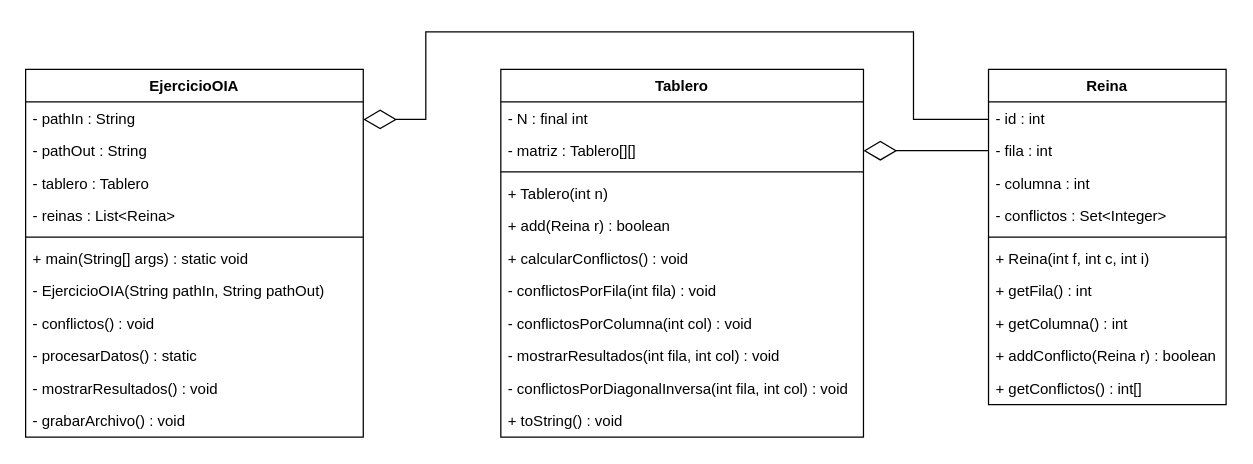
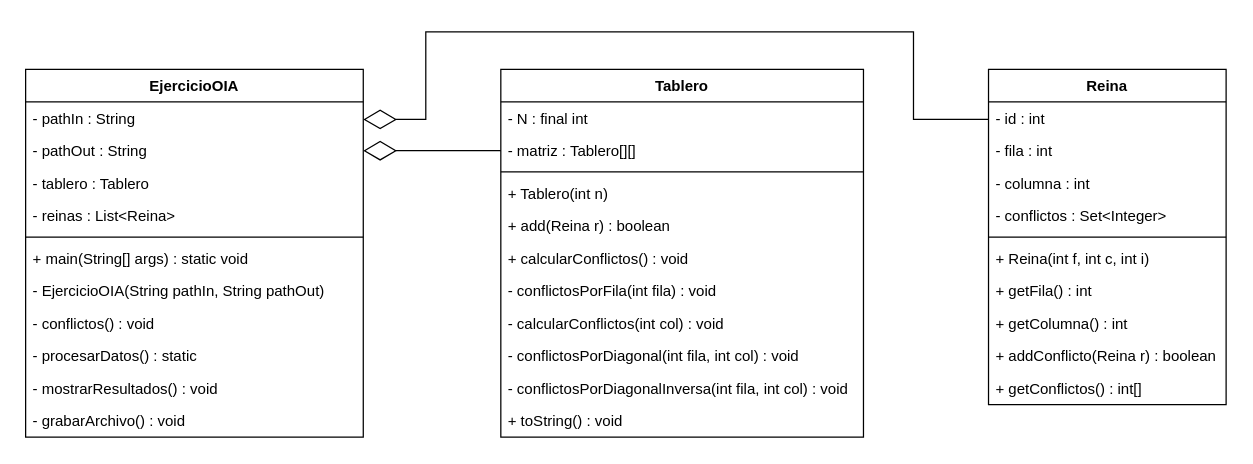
+ <mxCell id="38" value="" style="endArrow=diamondThin;endFill=0;endSize=24;html=1;rounded=0;entryX=1;entryY=0.5;entryDx=0;entryDy=0;exitX=0;exitY=0.5;exitDx=0;exitDy=0;" edge="1" parent="1" source="4" target="28"><mxGeometry width="160" relative="1" as="geometry"><mxPoint x="380" y="170" as="sourcePoint" /><mxPoint x="700" y="125" as="targetPoint" /><Array as="points" /></mxGeometry></mxCell>
- <mxCell id="25" value="" style="endArrow=diamondThin;endFill=0;endSize=24;html=1;rounded=0;exitX=0;exitY=0.5;exitDx=0;exitDy=0;entryX=1;entryY=0.5;entryDx=0;entryDy=0;" edge="1" parent="1" source="16" target="4"><mxGeometry width="160" relative="1" as="geometry"><mxPoint x="830" y="230" as="sourcePoint" /><mxPoint x="670" y="230" as="targetPoint" /></mxGeometry></mxCell>
- <mxCell id="10" value="- conflictosPorColumna(int col) : void" style="text;strokeColor=none;fillColor=none;align=left;verticalAlign=top;spacingLeft=4;spacingRight=4;overflow=hidden;rotatable=0;points=[[0,0.5],[1,0.5]];portConstraint=eastwest;" vertex="1" parent="2"><mxGeometry y="190" width="290" height="26" as="geometry" /></mxCell>
+ <mxCell id="10" value="- calcularConflictos(int col) : void" style="text;strokeColor=none;fillColor=none;align=left;verticalAlign=top;spacingLeft=4;spacingRight=4;overflow=hidden;rotatable=0;points=[[0,0.5],[1,0.5]];portConstraint=eastwest;" vertex="1" parent="2"><mxGeometry y="190" width="290" height="26" as="geometry" /></mxCell>
- <mxCell id="11" value="- mostrarResultados(int fila, int col) : void" style="text;strokeColor=none;fillColor=none;align=left;verticalAlign=top;spacingLeft=4;spacingRight=4;overflow=hidden;rotatable=0;points=[[0,0.5],[1,0.5]];portConstraint=eastwest;" vertex="1" parent="2"><mxGeometry y="216" width="290" height="26" as="geometry" /></mxCell>
+ <mxCell id="11" value="- conflictosPorDiagonal(int fila, int col) : void" style="text;strokeColor=none;fillColor=none;align=left;verticalAlign=top;spacingLeft=4;spacingRight=4;overflow=hidden;rotatable=0;points=[[0,0.5],[1,0.5]];portConstraint=eastwest;" vertex="1" parent="2"><mxGeometry y="216" width="290" height="26" as="geometry" /></mxCell>
